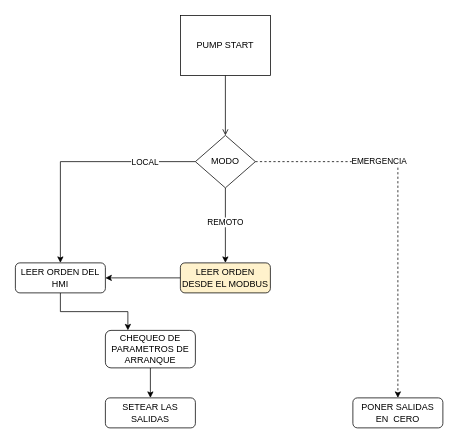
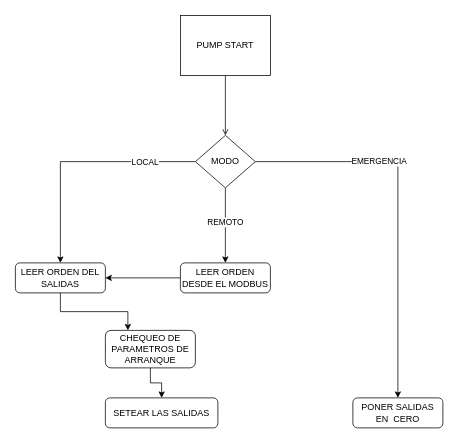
- <mxCell id="3" value="LEER ORDEN DEL HMI" style="rounded=1;whiteSpace=wrap;html=1;fontSize=12;glass=0;strokeWidth=1;shadow=0;" parent="1" vertex="1"><mxGeometry x="20" y="350" width="120" height="40" as="geometry" /></mxCell>
+ <mxCell id="3" value="LEER ORDEN DEL SALIDAS" style="rounded=1;whiteSpace=wrap;html=1;fontSize=12;glass=0;strokeWidth=1;shadow=0;" parent="1" vertex="1"><mxGeometry x="20" y="350" width="120" height="40" as="geometry" /></mxCell>
- <mxCell id="5" value="LEER ORDEN DESDE EL MODBUS" style="rounded=1;whiteSpace=wrap;html=1;fontSize=12;glass=0;strokeWidth=1;shadow=0;fillColor=#fff2cc;" parent="1" vertex="1"><mxGeometry x="240" y="350" width="120" height="40" as="geometry" /></mxCell>
+ <mxCell id="5" value="LEER ORDEN DESDE EL MODBUS" style="rounded=1;whiteSpace=wrap;html=1;fontSize=12;glass=0;strokeWidth=1;shadow=0;" parent="1" vertex="1"><mxGeometry x="240" y="350" width="120" height="40" as="geometry" /></mxCell>
- <mxCell id="10" style="edgeStyle=orthogonalEdgeStyle;rounded=0;orthogonalLoop=1;jettySize=auto;html=1;dashed=1;" parent="1" source="12" target="14" edge="1"><mxGeometry relative="1" as="geometry"><mxPoint x="540" y="350" as="targetPoint" /></mxGeometry></mxCell>
+ <mxCell id="10" style="edgeStyle=orthogonalEdgeStyle;rounded=0;orthogonalLoop=1;jettySize=auto;html=1;" parent="1" source="12" target="14" edge="1"><mxGeometry relative="1" as="geometry"><mxPoint x="540" y="350" as="targetPoint" /></mxGeometry></mxCell>
- <mxCell id="13" value="SETEAR LAS SALIDAS" style="rounded=1;whiteSpace=wrap;html=1;fontSize=12;glass=0;strokeWidth=1;shadow=0;" parent="1" vertex="1"><mxGeometry x="140" y="530" width="120" height="40" as="geometry" /></mxCell>
+ <mxCell id="13" value="SETEAR LAS SALIDAS" style="rounded=1;whiteSpace=wrap;html=1;fontSize=12;glass=0;strokeWidth=1;shadow=0;" parent="1" vertex="1"><mxGeometry x="140" y="530" width="150" height="40" as="geometry" /></mxCell>
